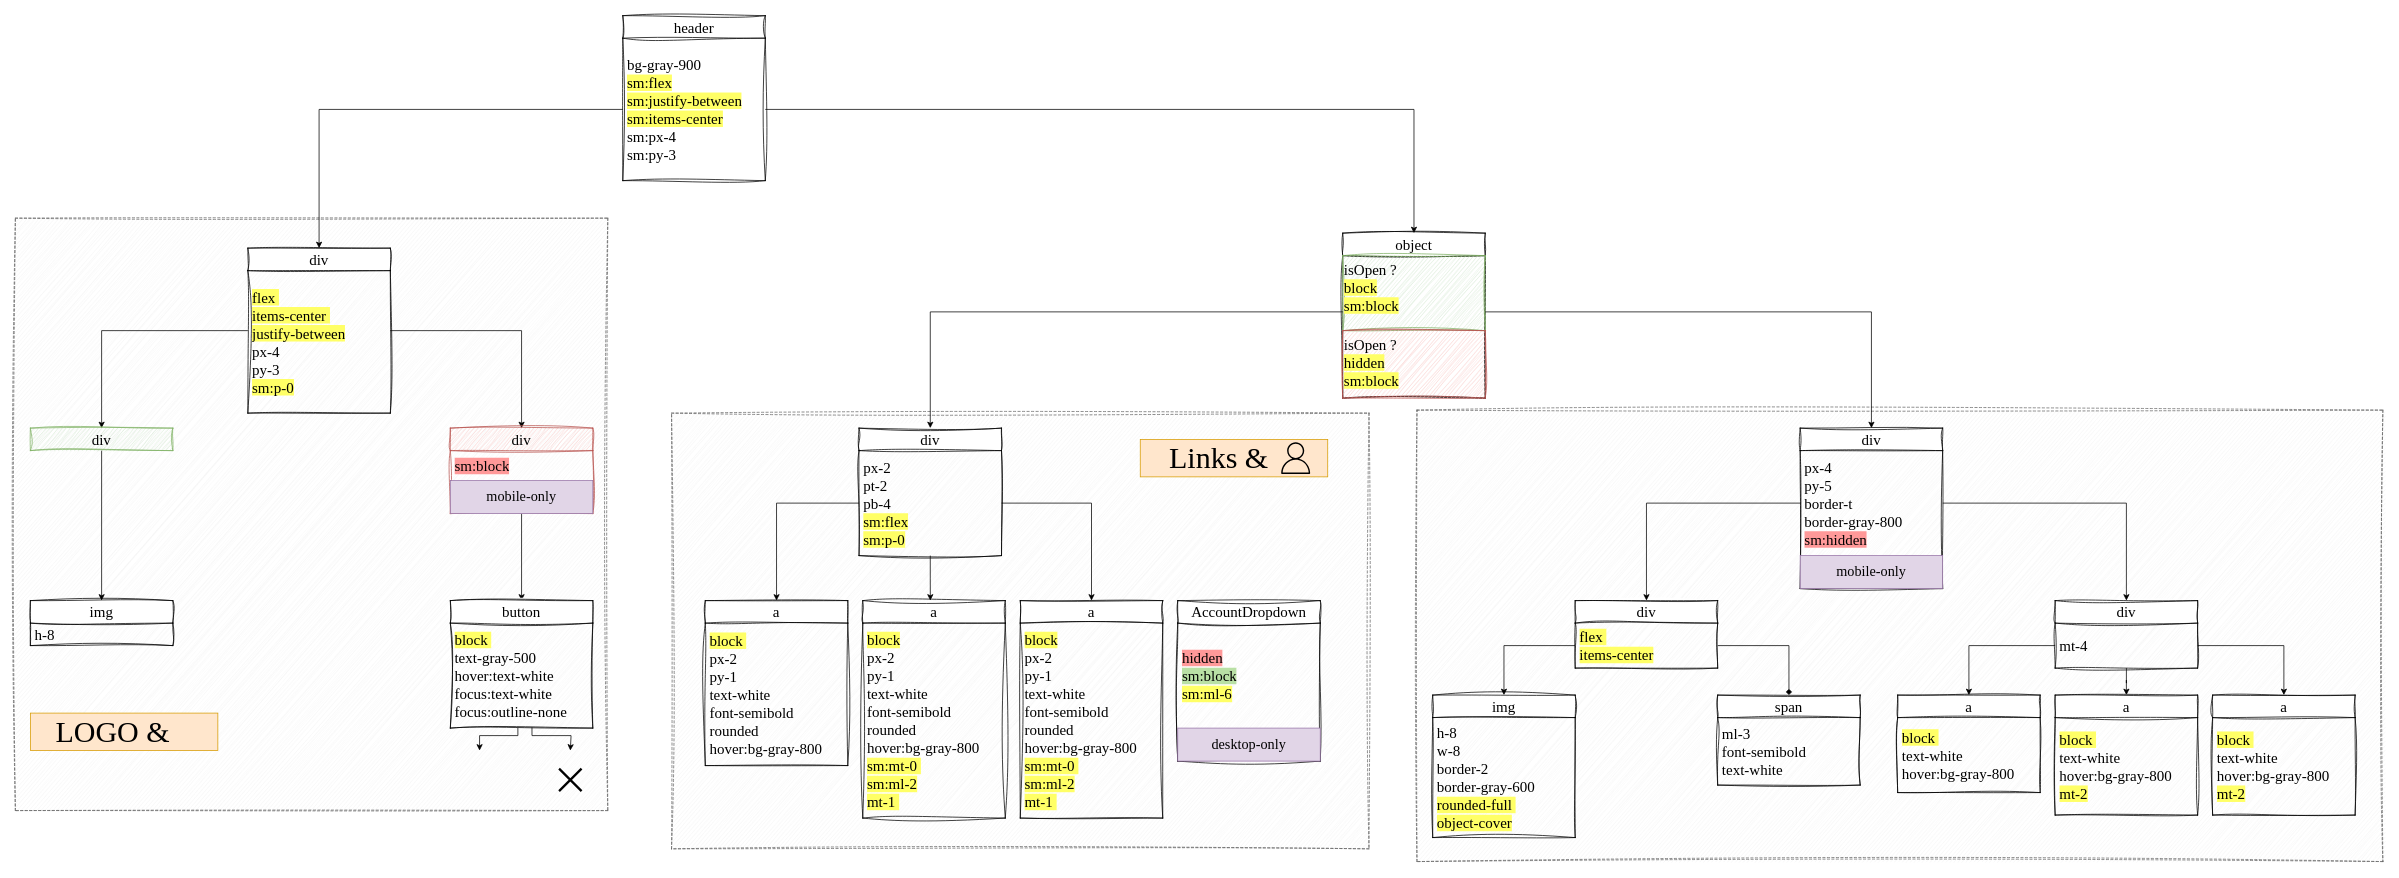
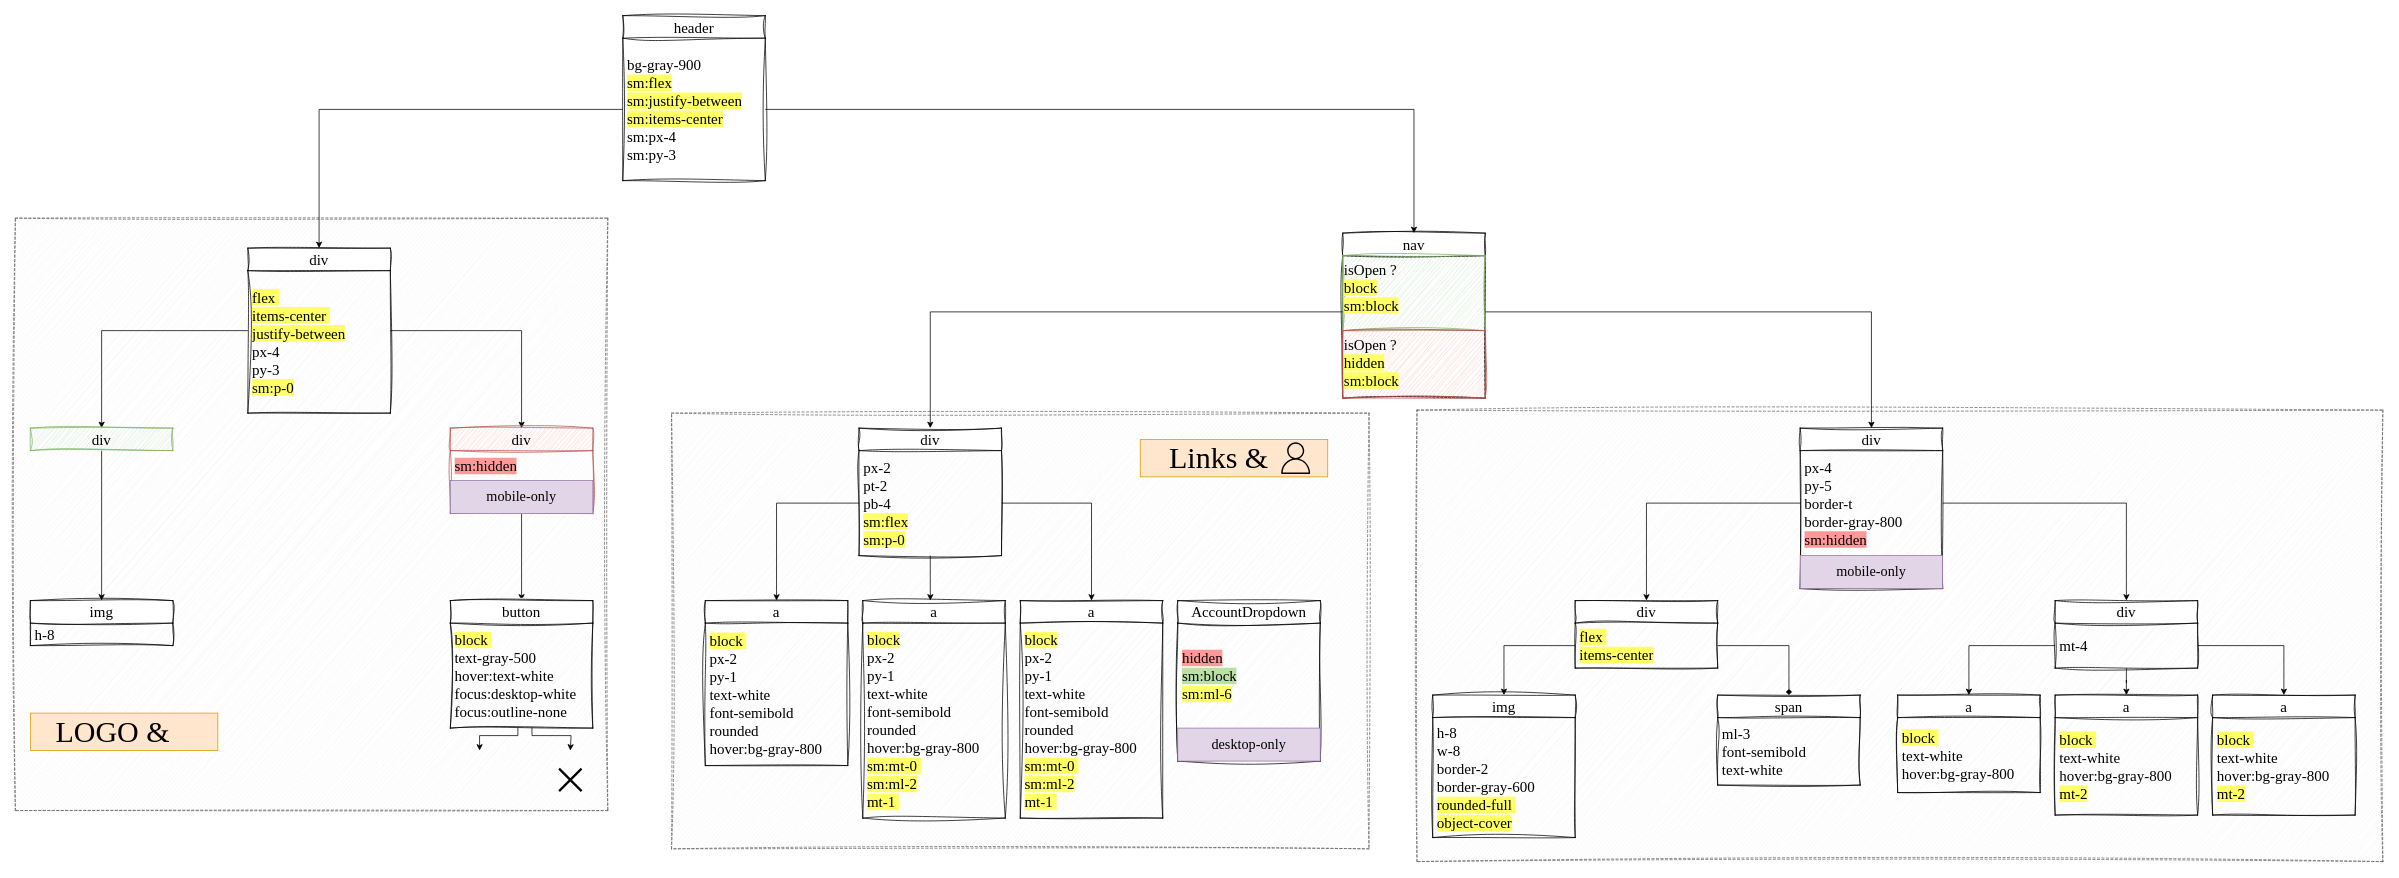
- <mxCell id="12" value="object" style="swimlane;fontStyle=0;childLayout=stackLayout;horizontal=1;startSize=30;horizontalStack=0;resizeParent=1;resizeParentMax=0;resizeLast=0;collapsible=1;marginBottom=0;whiteSpace=wrap;html=1;hachureGap=4;fontFamily=Architects Daughter;fontSource=https%3A%2F%2Ffonts.googleapis.com%2Fcss%3Ffamily%3DArchitects%2BDaughter;fontSize=20;sketch=1;curveFitting=1;jiggle=2;" vertex="1" parent="1"><mxGeometry x="1790" y="310" width="190" height="220" as="geometry"><mxRectangle x="364" y="20" width="100" height="40" as="alternateBounds" /></mxGeometry></mxCell>
+ <mxCell id="12" value="nav" style="swimlane;fontStyle=0;childLayout=stackLayout;horizontal=1;startSize=30;horizontalStack=0;resizeParent=1;resizeParentMax=0;resizeLast=0;collapsible=1;marginBottom=0;whiteSpace=wrap;html=1;hachureGap=4;fontFamily=Architects Daughter;fontSource=https%3A%2F%2Ffonts.googleapis.com%2Fcss%3Ffamily%3DArchitects%2BDaughter;fontSize=20;sketch=1;curveFitting=1;jiggle=2;" vertex="1" parent="1"><mxGeometry x="1790" y="310" width="190" height="220" as="geometry"><mxRectangle x="364" y="20" width="100" height="40" as="alternateBounds" /></mxGeometry></mxCell>
- <mxCell id="17" value="&lt;span style=&quot;background-color: rgb(255, 153, 153);&quot;&gt;sm:block&lt;/span&gt;" style="text;strokeColor=none;fillColor=none;align=left;verticalAlign=middle;spacingLeft=4;spacingRight=4;overflow=hidden;points=[[0,0.5],[1,0.5]];portConstraint=eastwest;rotatable=0;whiteSpace=wrap;html=1;fontSize=20;fontFamily=Architects Daughter;" vertex="1" parent="16"><mxGeometry y="30" width="190" height="40" as="geometry" /></mxCell>
+ <mxCell id="17" value="&lt;span style=&quot;background-color: rgb(255, 153, 153);&quot;&gt;sm:hidden&lt;/span&gt;" style="text;strokeColor=none;fillColor=none;align=left;verticalAlign=middle;spacingLeft=4;spacingRight=4;overflow=hidden;points=[[0,0.5],[1,0.5]];portConstraint=eastwest;rotatable=0;whiteSpace=wrap;html=1;fontSize=20;fontFamily=Architects Daughter;" vertex="1" parent="16"><mxGeometry y="30" width="190" height="40" as="geometry" /></mxCell>
- <mxCell id="25" value="&lt;div&gt;&lt;span style=&quot;background-color: rgb(255, 255, 102);&quot;&gt;block&amp;nbsp;&lt;/span&gt;&lt;/div&gt;&lt;div&gt;text-gray-500&amp;nbsp;&lt;/div&gt;&lt;div&gt;hover:text-white&amp;nbsp;&lt;/div&gt;&lt;div&gt;focus:text-white&amp;nbsp;&lt;/div&gt;&lt;div&gt;focus:outline-none&lt;/div&gt;" style="text;strokeColor=none;fillColor=none;align=left;verticalAlign=middle;spacingLeft=4;spacingRight=4;overflow=hidden;points=[[0,0.5],[1,0.5]];portConstraint=eastwest;rotatable=0;whiteSpace=wrap;html=1;fontSize=20;fontFamily=Architects Daughter;" vertex="1" parent="24"><mxGeometry y="30" width="190" height="140" as="geometry" /></mxCell>
+ <mxCell id="25" value="&lt;div&gt;&lt;span style=&quot;background-color: rgb(255, 255, 102);&quot;&gt;block&amp;nbsp;&lt;/span&gt;&lt;/div&gt;&lt;div&gt;text-gray-500&amp;nbsp;&lt;/div&gt;&lt;div&gt;hover:text-white&amp;nbsp;&lt;/div&gt;&lt;div&gt;focus:desktop-white&amp;nbsp;&lt;/div&gt;&lt;div&gt;focus:outline-none&lt;/div&gt;" style="text;strokeColor=none;fillColor=none;align=left;verticalAlign=middle;spacingLeft=4;spacingRight=4;overflow=hidden;points=[[0,0.5],[1,0.5]];portConstraint=eastwest;rotatable=0;whiteSpace=wrap;html=1;fontSize=20;fontFamily=Architects Daughter;" vertex="1" parent="24"><mxGeometry y="30" width="190" height="140" as="geometry" /></mxCell>
